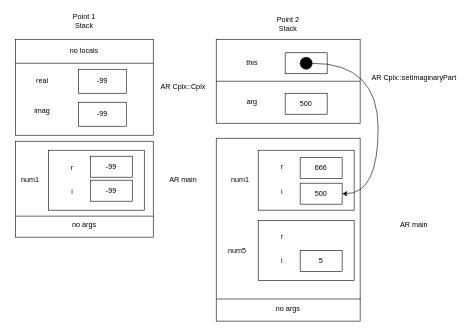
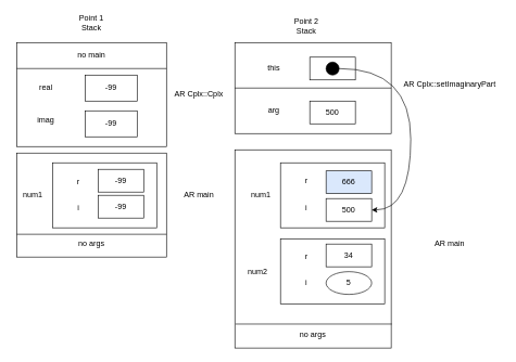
- <mxCell id="21" value="Point 2 Stack" style="text;html=1;strokeColor=none;fillColor=none;align=center;verticalAlign=middle;whiteSpace=wrap;rounded=0;" vertex="1" parent="1"><mxGeometry x="450" y="25" width="60" height="30" as="geometry" /></mxCell>
+ <mxCell id="21" value="Point 2 Stack" style="text;html=1;strokeColor=none;fillColor=none;align=center;verticalAlign=middle;whiteSpace=wrap;rounded=0;" vertex="1" parent="1"><mxGeometry x="440" y="25" width="60" height="30" as="geometry" /></mxCell>
- <mxCell id="6" value="no locals" style="text;html=1;strokeColor=none;fillColor=none;align=center;verticalAlign=middle;whiteSpace=wrap;rounded=0;" vertex="1" parent="1"><mxGeometry x="110" y="70" width="60" height="30" as="geometry" /></mxCell>
+ <mxCell id="6" value="no main" style="text;html=1;strokeColor=none;fillColor=none;align=center;verticalAlign=middle;whiteSpace=wrap;rounded=0;" vertex="1" parent="1"><mxGeometry x="110" y="70" width="60" height="30" as="geometry" /></mxCell>
- <mxCell id="33" value="666" style="rounded=0;whiteSpace=wrap;html=1;" vertex="1" parent="1"><mxGeometry x="500" y="262.5" width="70" height="35" as="geometry" /></mxCell>
+ <mxCell id="33" value="666" style="rounded=0;whiteSpace=wrap;html=1;fillColor=#dae8fc;" vertex="1" parent="1"><mxGeometry x="500" y="262.5" width="70" height="35" as="geometry" /></mxCell>
+ <mxCell id="38" value="34" style="rounded=0;whiteSpace=wrap;html=1;" vertex="1" parent="1"><mxGeometry x="500" y="375" width="70" height="35" as="geometry" /></mxCell>
- <mxCell id="29" value="num5" style="text;html=1;strokeColor=none;fillColor=none;align=center;verticalAlign=middle;whiteSpace=wrap;rounded=0;" vertex="1" parent="1"><mxGeometry x="365" y="402.5" width="60" height="30" as="geometry" /></mxCell>
+ <mxCell id="29" value="num2" style="text;html=1;strokeColor=none;fillColor=none;align=center;verticalAlign=middle;whiteSpace=wrap;rounded=0;" vertex="1" parent="1"><mxGeometry x="365" y="402.5" width="60" height="30" as="geometry" /></mxCell>
- <mxCell id="39" value="5" style="rounded=0;whiteSpace=wrap;html=1;" vertex="1" parent="1"><mxGeometry x="500" y="417.5" width="70" height="35" as="geometry" /></mxCell>
+ <mxCell id="39" value="5" style="ellipse;whiteSpace=wrap;html=1;" vertex="1" parent="1"><mxGeometry x="500" y="417.5" width="70" height="35" as="geometry" /></mxCell>
